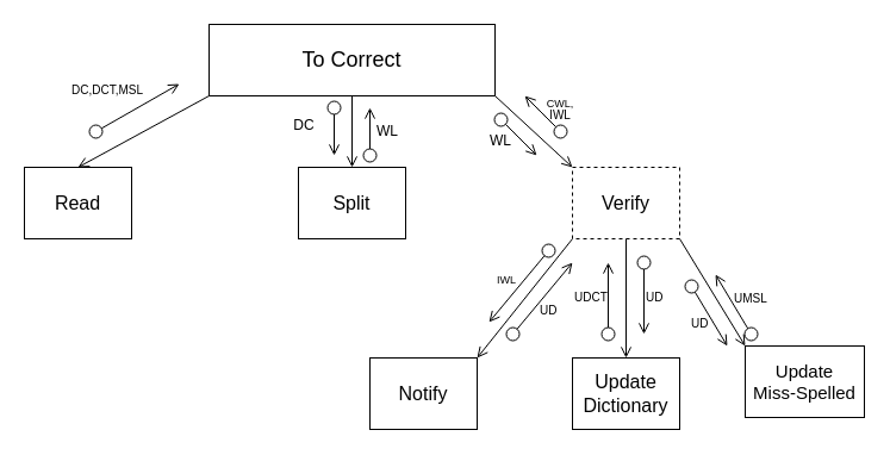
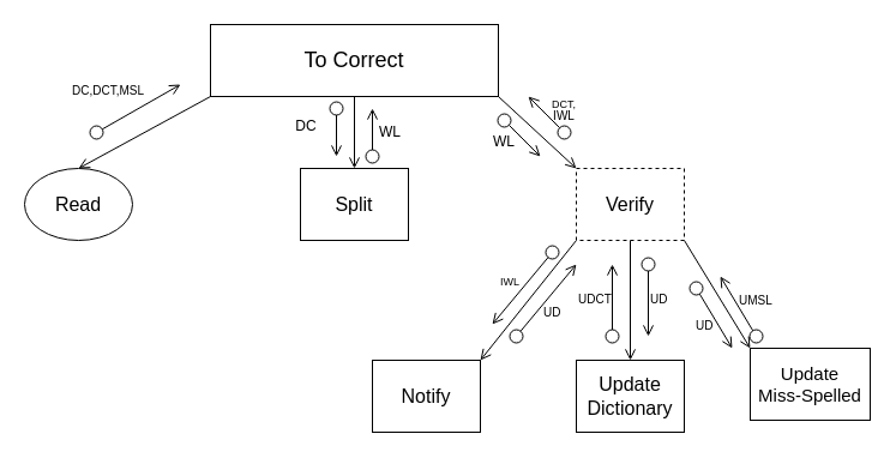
- <mxCell id="24" value="&lt;font style=&quot;font-size: 9px;&quot;&gt;CWL,&lt;/font&gt;" style="text;html=1;align=center;verticalAlign=middle;whiteSpace=wrap;rounded=0;" vertex="1" parent="1"><mxGeometry x="460" y="80" width="20" height="12.5" as="geometry" /></mxCell>
+ <mxCell id="24" value="&lt;font style=&quot;font-size: 9px;&quot;&gt;DCT,&lt;/font&gt;" style="text;html=1;align=center;verticalAlign=middle;whiteSpace=wrap;rounded=0;" vertex="1" parent="1"><mxGeometry x="460" y="80" width="20" height="12.5" as="geometry" /></mxCell>
- <mxCell id="3" value="&lt;span style=&quot;font-size: 16px;&quot;&gt;Read&lt;/span&gt;" style="rounded=0;whiteSpace=wrap;html=1;fillColor=none;" vertex="1" parent="1"><mxGeometry x="20" y="140" width="90" height="60" as="geometry" /></mxCell>
+ <mxCell id="3" value="&lt;span style=&quot;font-size: 16px;&quot;&gt;Read&lt;/span&gt;" style="ellipse;whiteSpace=wrap;html=1;fillColor=none;" vertex="1" parent="1"><mxGeometry x="20" y="140" width="90" height="60" as="geometry" /></mxCell>
